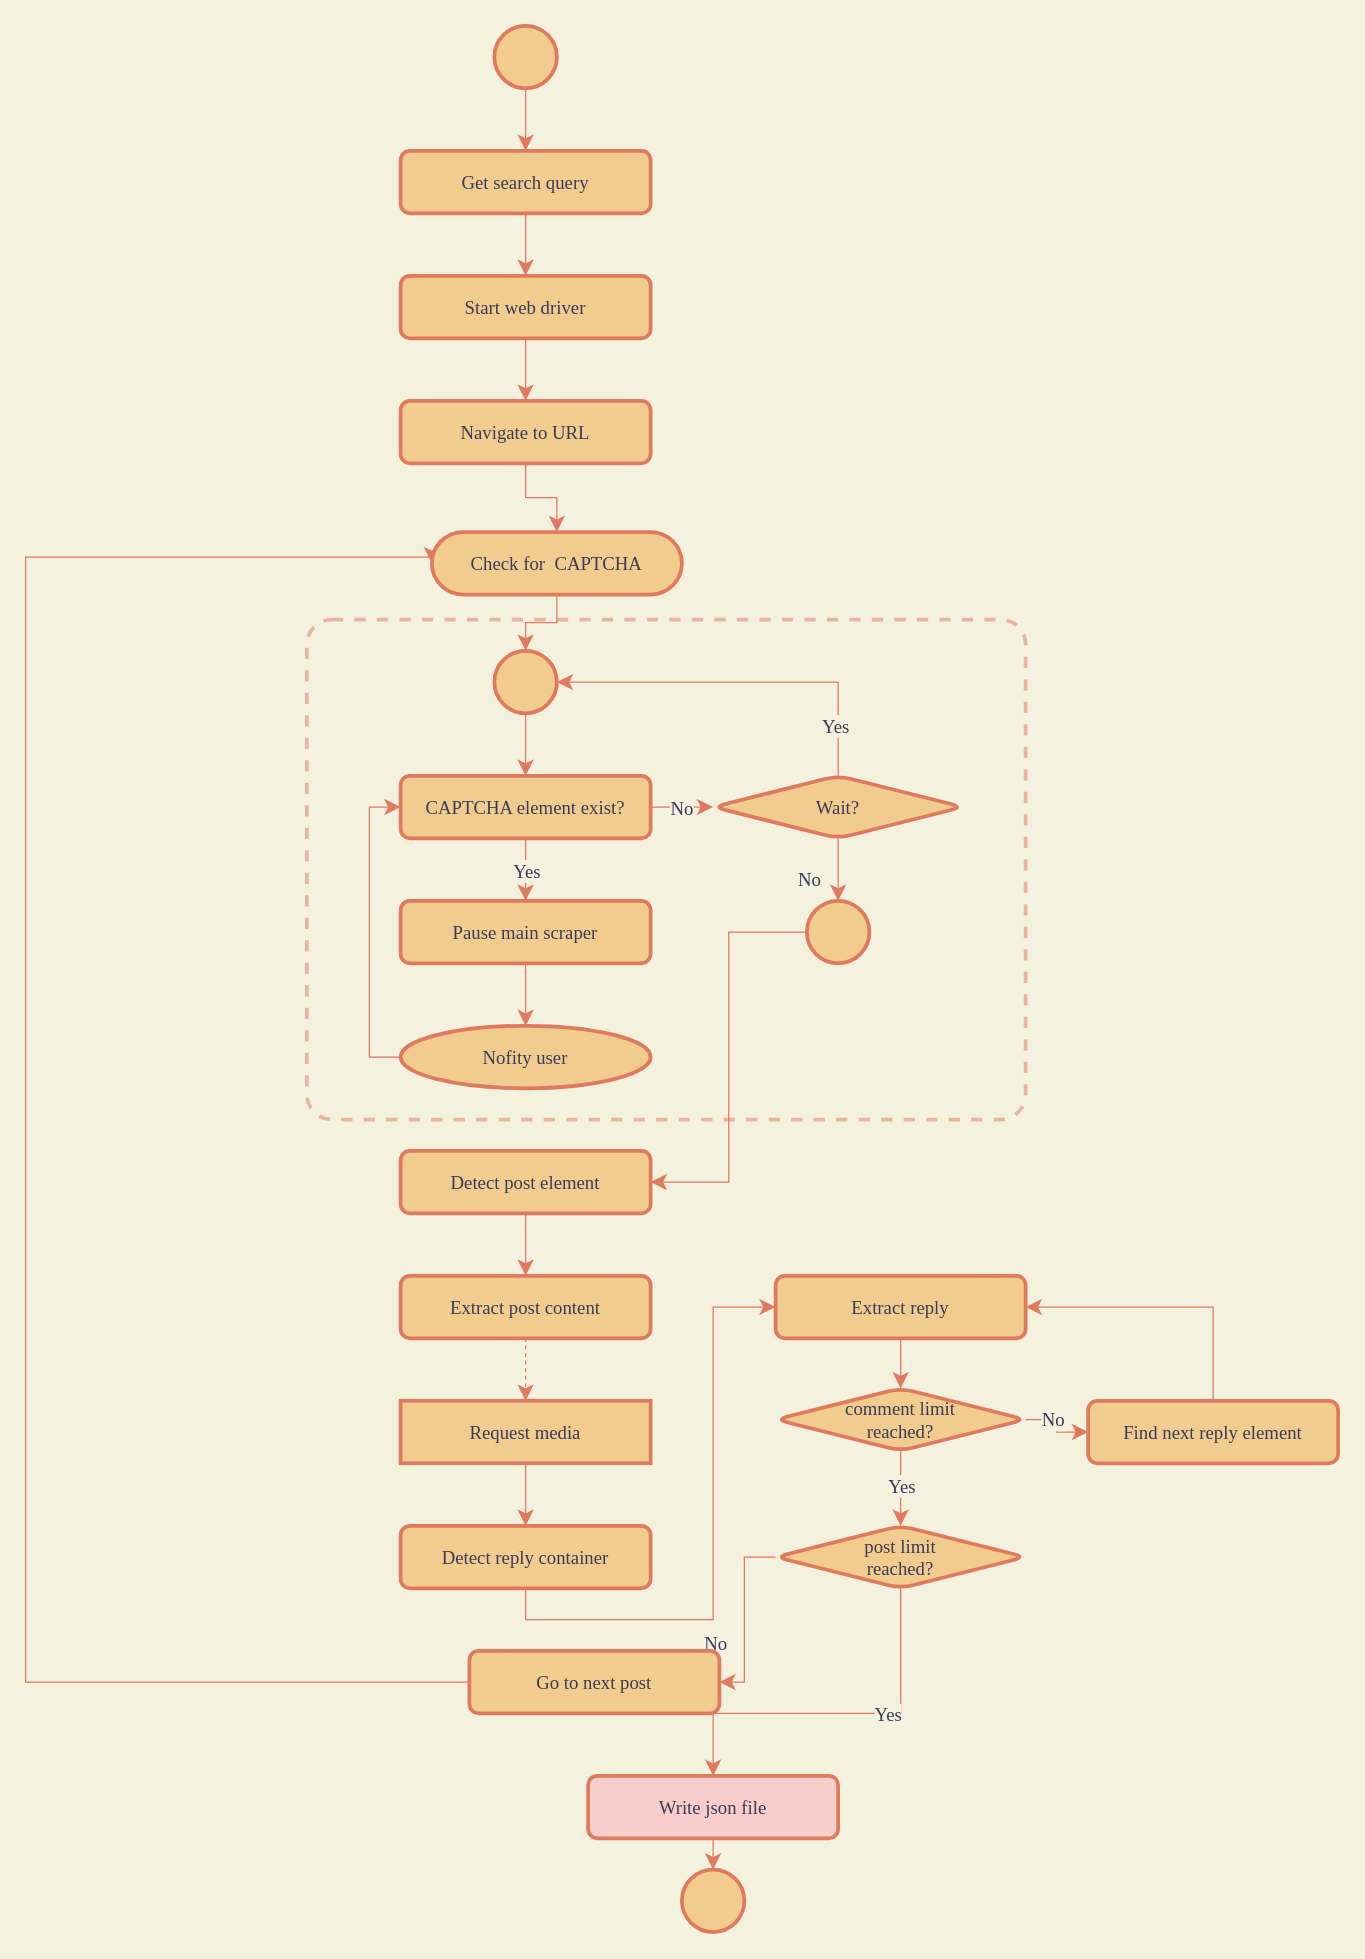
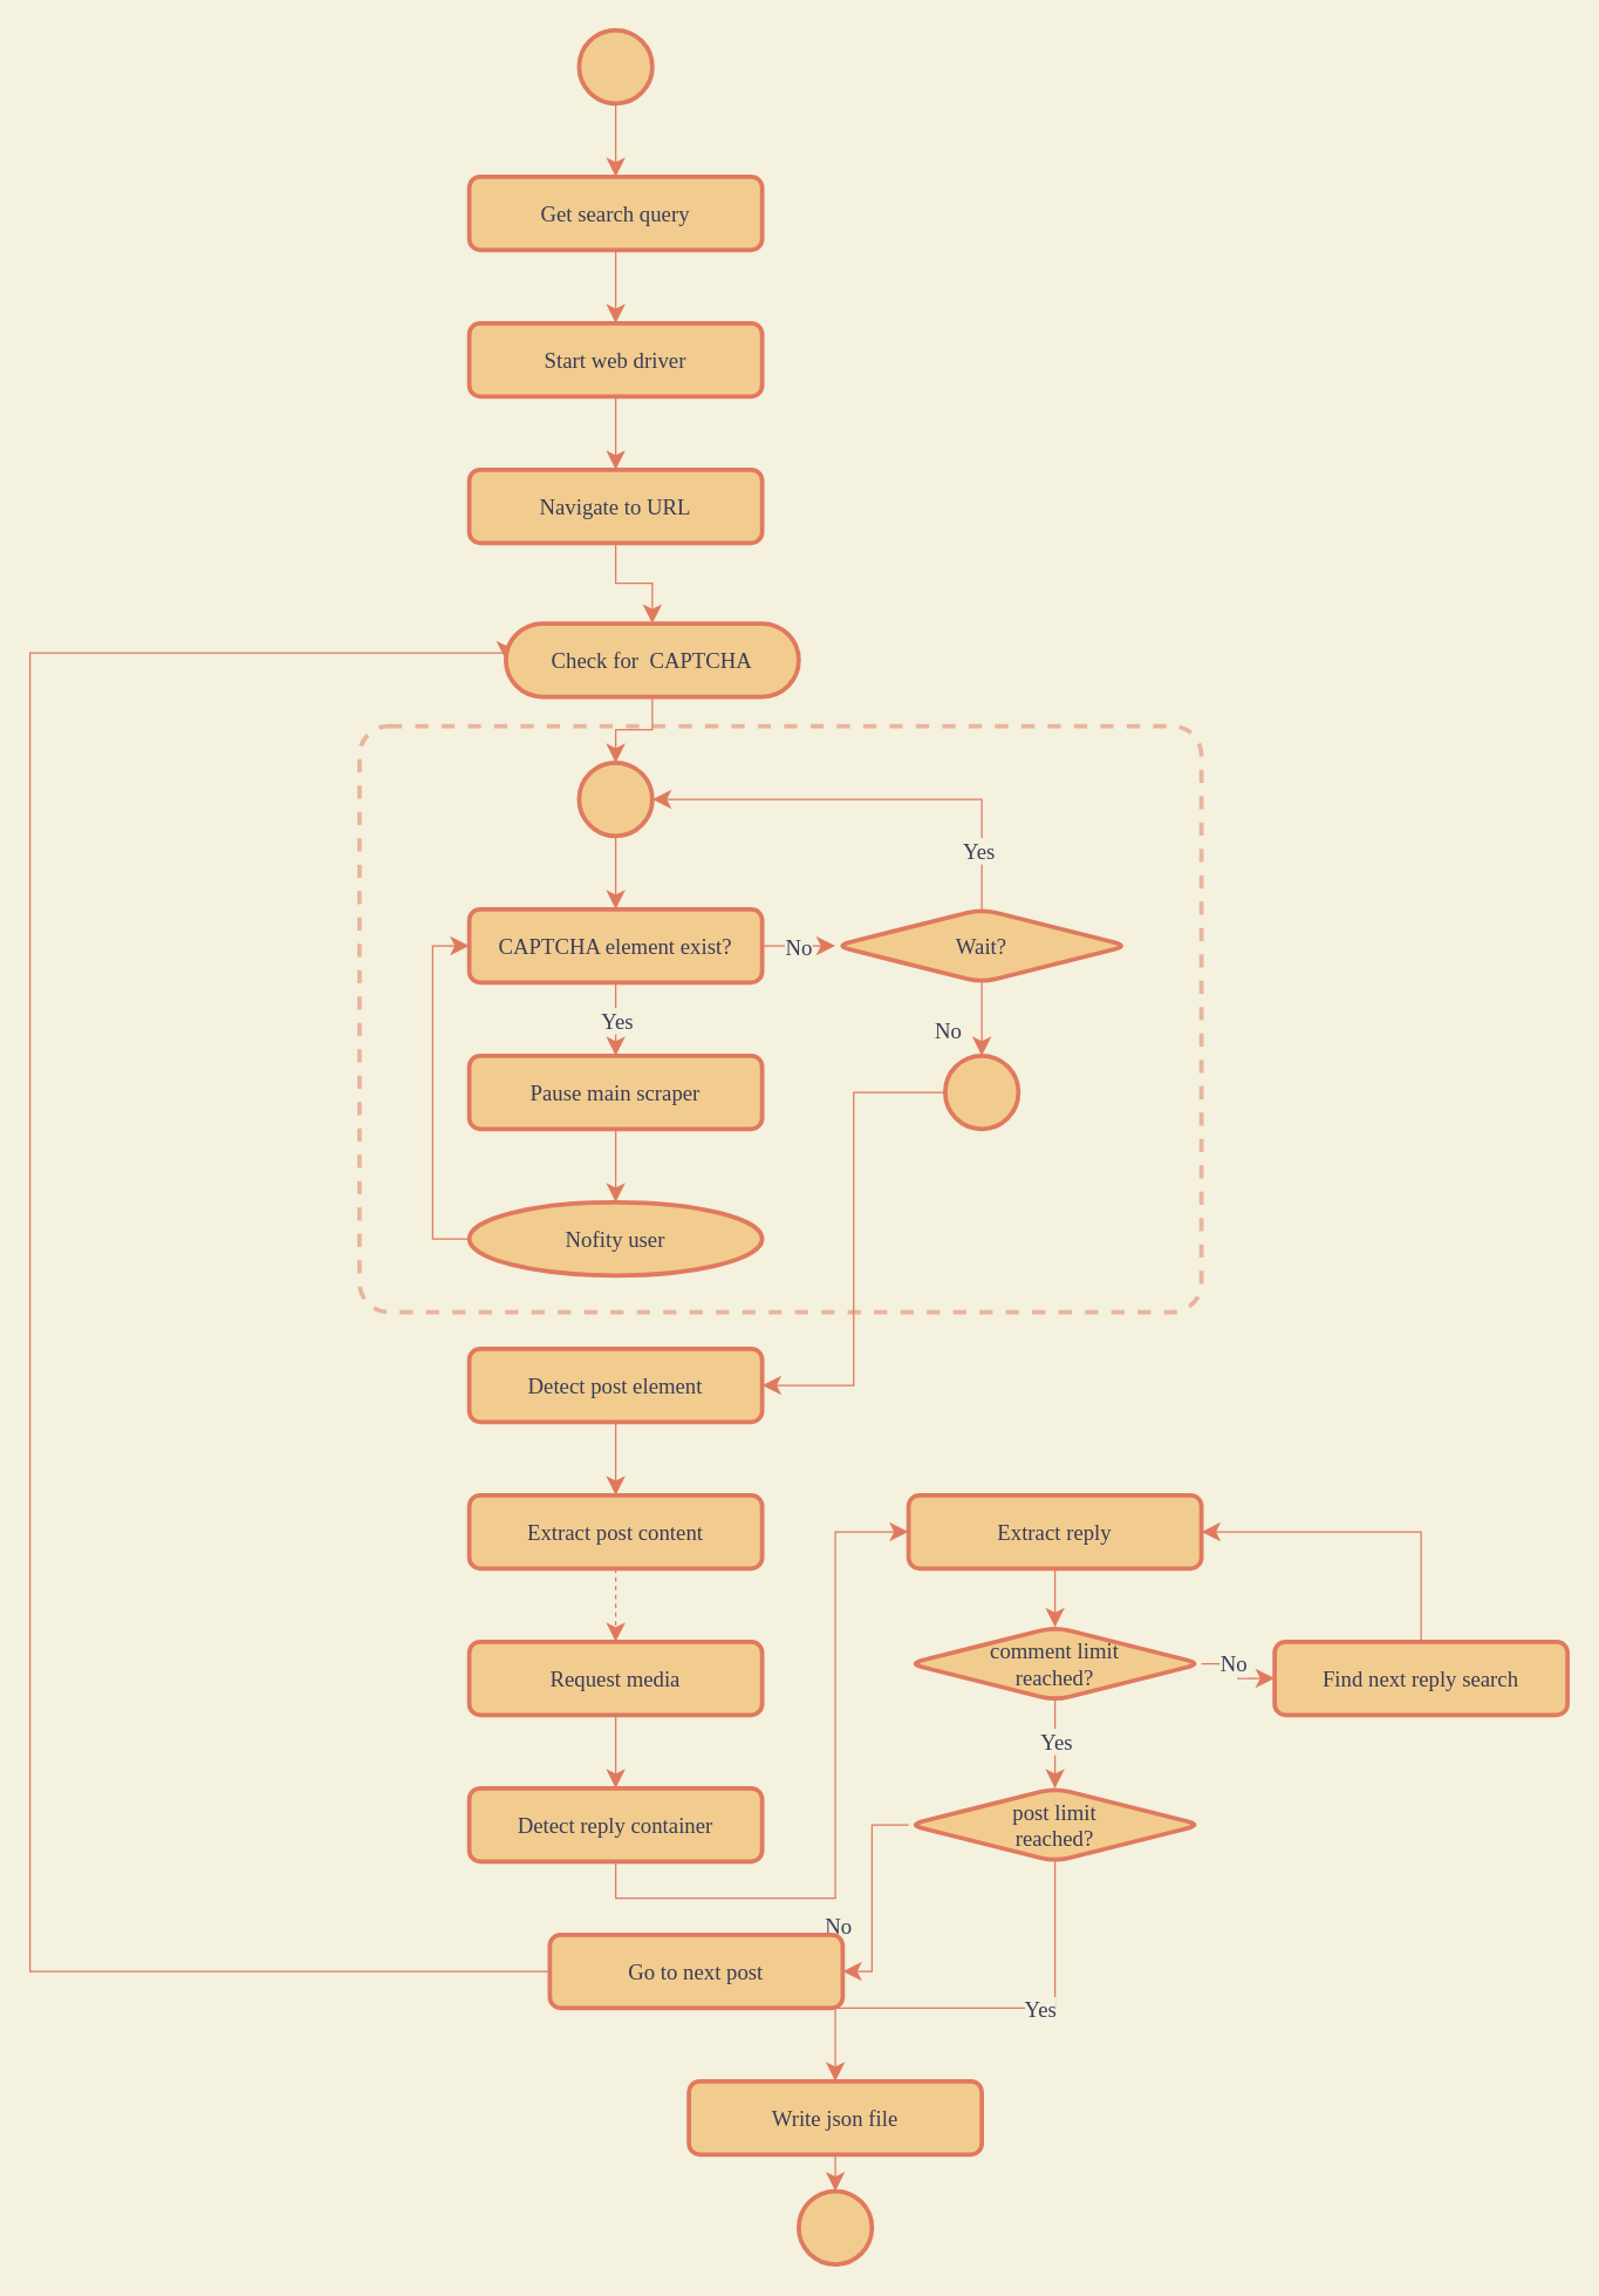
- <mxCell id="36" value="Request media" style="whiteSpace=wrap;html=1;fontSize=15;fontFamily=DM sans;fillColor=#F2CC8F;strokeColor=#E07A5F;strokeWidth=3;fontColor=#393C56;rounded=0;" parent="1" vertex="1"><mxGeometry x="320" y="1120" width="200" height="50" as="geometry" /></mxCell>
+ <mxCell id="36" value="Request media" style="rounded=1;whiteSpace=wrap;html=1;fontSize=15;fontFamily=DM sans;fillColor=#F2CC8F;strokeColor=#E07A5F;strokeWidth=3;fontColor=#393C56;" parent="1" vertex="1"><mxGeometry x="320" y="1120" width="200" height="50" as="geometry" /></mxCell>
- <mxCell id="30" value="Find next reply element" style="rounded=1;whiteSpace=wrap;html=1;fontSize=15;fontFamily=DM sans;fillColor=#F2CC8F;strokeColor=#E07A5F;strokeWidth=3;fontColor=#393C56;" parent="1" vertex="1"><mxGeometry x="870" y="1120" width="200" height="50" as="geometry" /></mxCell>
+ <mxCell id="30" value="Find next reply search" style="rounded=1;whiteSpace=wrap;html=1;fontSize=15;fontFamily=DM sans;fillColor=#F2CC8F;strokeColor=#E07A5F;strokeWidth=3;fontColor=#393C56;" parent="1" vertex="1"><mxGeometry x="870" y="1120" width="200" height="50" as="geometry" /></mxCell>
- <mxCell id="34" value="Write json file" style="rounded=1;whiteSpace=wrap;html=1;fontSize=15;fontFamily=DM sans;fillColor=#f8cecc;strokeColor=#E07A5F;strokeWidth=3;fontColor=#393C56;" parent="1" vertex="1"><mxGeometry x="470" y="1420" width="200" height="50" as="geometry" /></mxCell>
+ <mxCell id="34" value="Write json file" style="rounded=1;whiteSpace=wrap;html=1;fontSize=15;fontFamily=DM sans;fillColor=#F2CC8F;strokeColor=#E07A5F;strokeWidth=3;fontColor=#393C56;" parent="1" vertex="1"><mxGeometry x="470" y="1420" width="200" height="50" as="geometry" /></mxCell>
